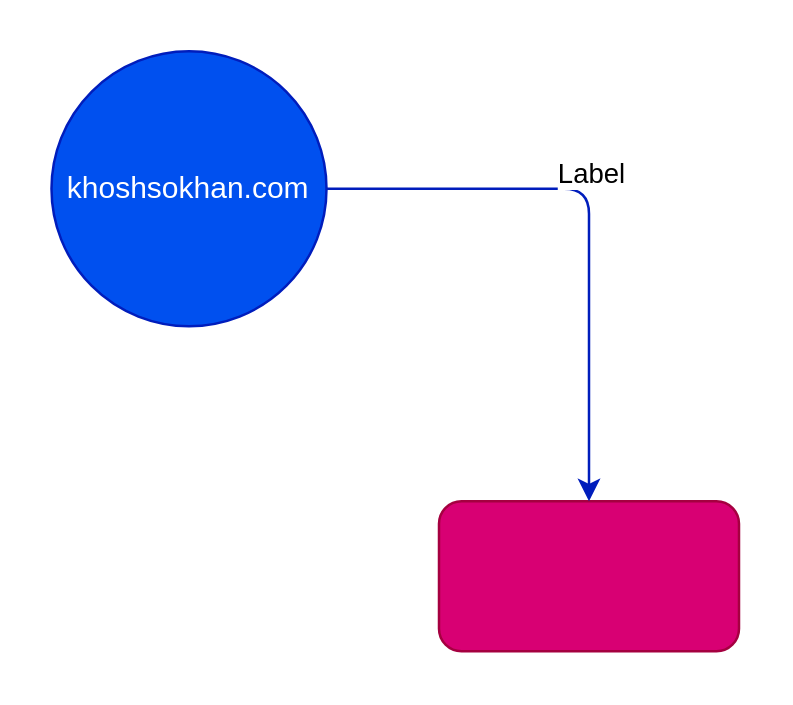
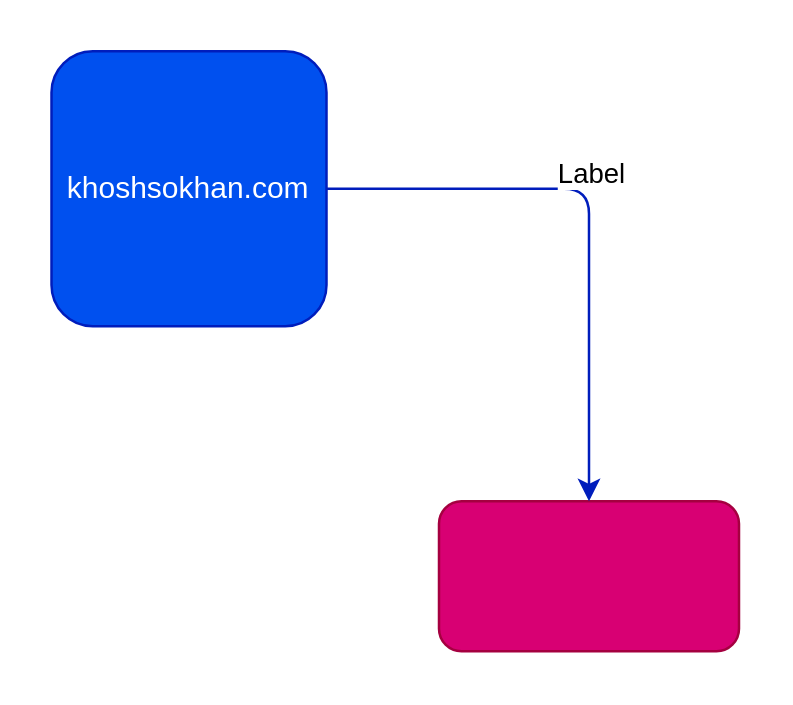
- <mxCell id="2" value="khoshsokhan.com" style="ellipse;whiteSpace=wrap;html=1;aspect=fixed;fillColor=#0050ef;fontColor=#ffffff;strokeColor=#001DBC;" vertex="1" parent="1"><mxGeometry x="20" y="20" width="110" height="110" as="geometry" /></mxCell>
+ <mxCell id="2" value="khoshsokhan.com" style="whiteSpace=wrap;html=1;aspect=fixed;fillColor=#0050ef;fontColor=#ffffff;strokeColor=#001DBC;rounded=1;" vertex="1" parent="1"><mxGeometry x="20" y="20" width="110" height="110" as="geometry" /></mxCell>
